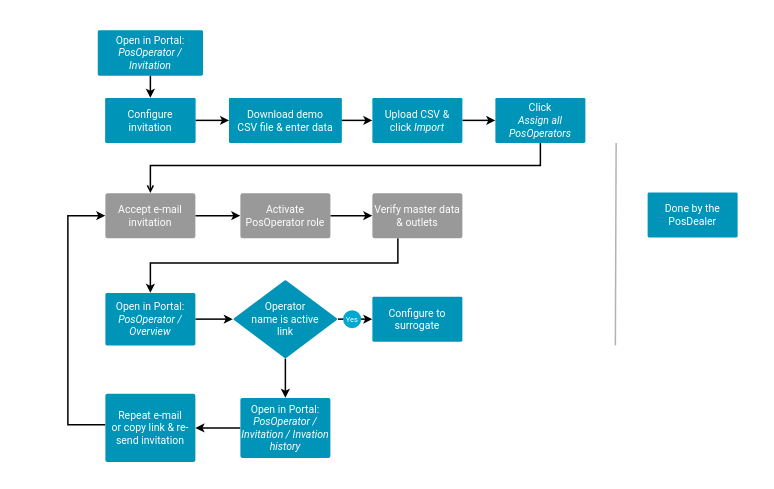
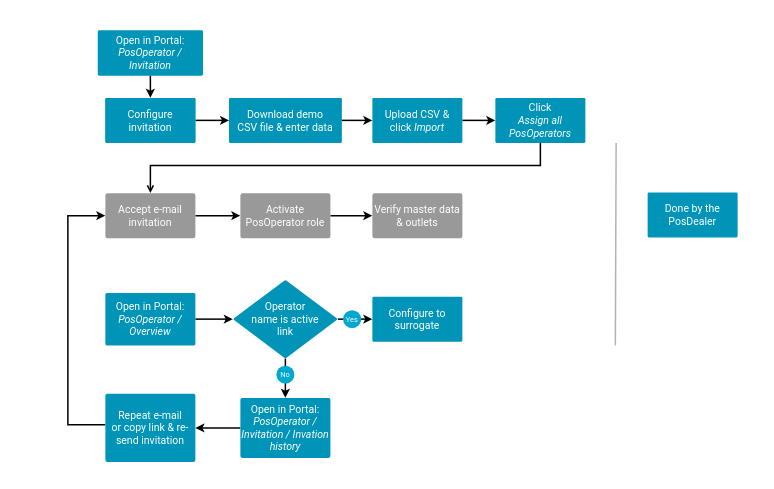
- <mxCell id="12" style="edgeStyle=orthogonalEdgeStyle;rounded=0;orthogonalLoop=1;jettySize=auto;html=1;strokeWidth=2;" parent="1" source="13" target="18" edge="1"><mxGeometry relative="1" as="geometry"><Array as="points"><mxPoint x="530" y="350" /><mxPoint x="200" y="350" /></Array></mxGeometry></mxCell>
+ <mxCell id="22" value="No" style="ellipse;whiteSpace=wrap;html=1;aspect=fixed;rounded=0;fontFamily=Roboto;fontSource=https%3A%2F%2Ffonts.googleapis.com%2Fcss%3Ffamily%3DRoboto;fillColor=#00A7CE;strokeColor=none;fontColor=#FFFFFF;fontSize=10;" parent="1" vertex="1"><mxGeometry x="368" y="487" width="24" height="24" as="geometry" /></mxCell>
